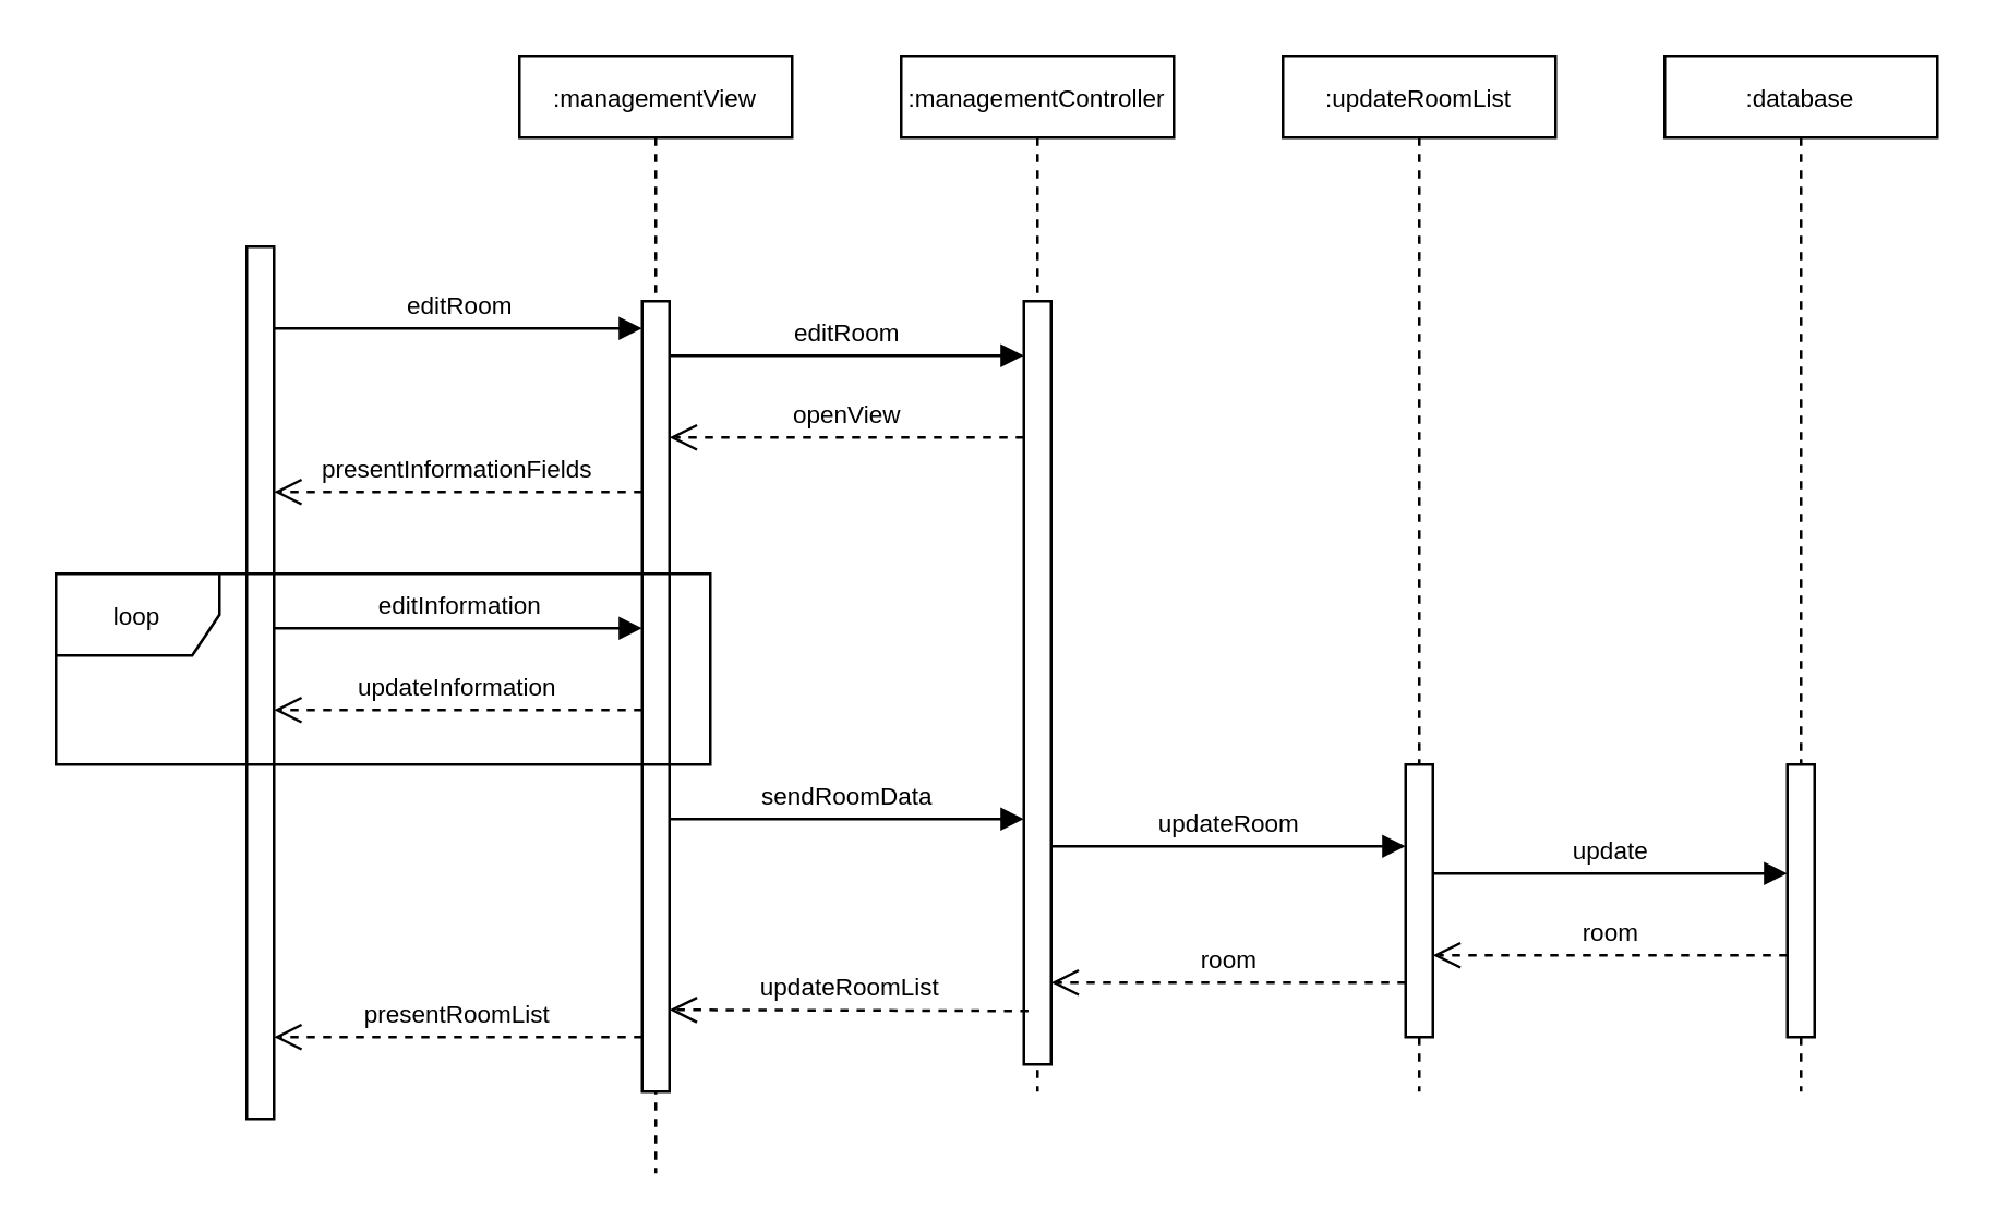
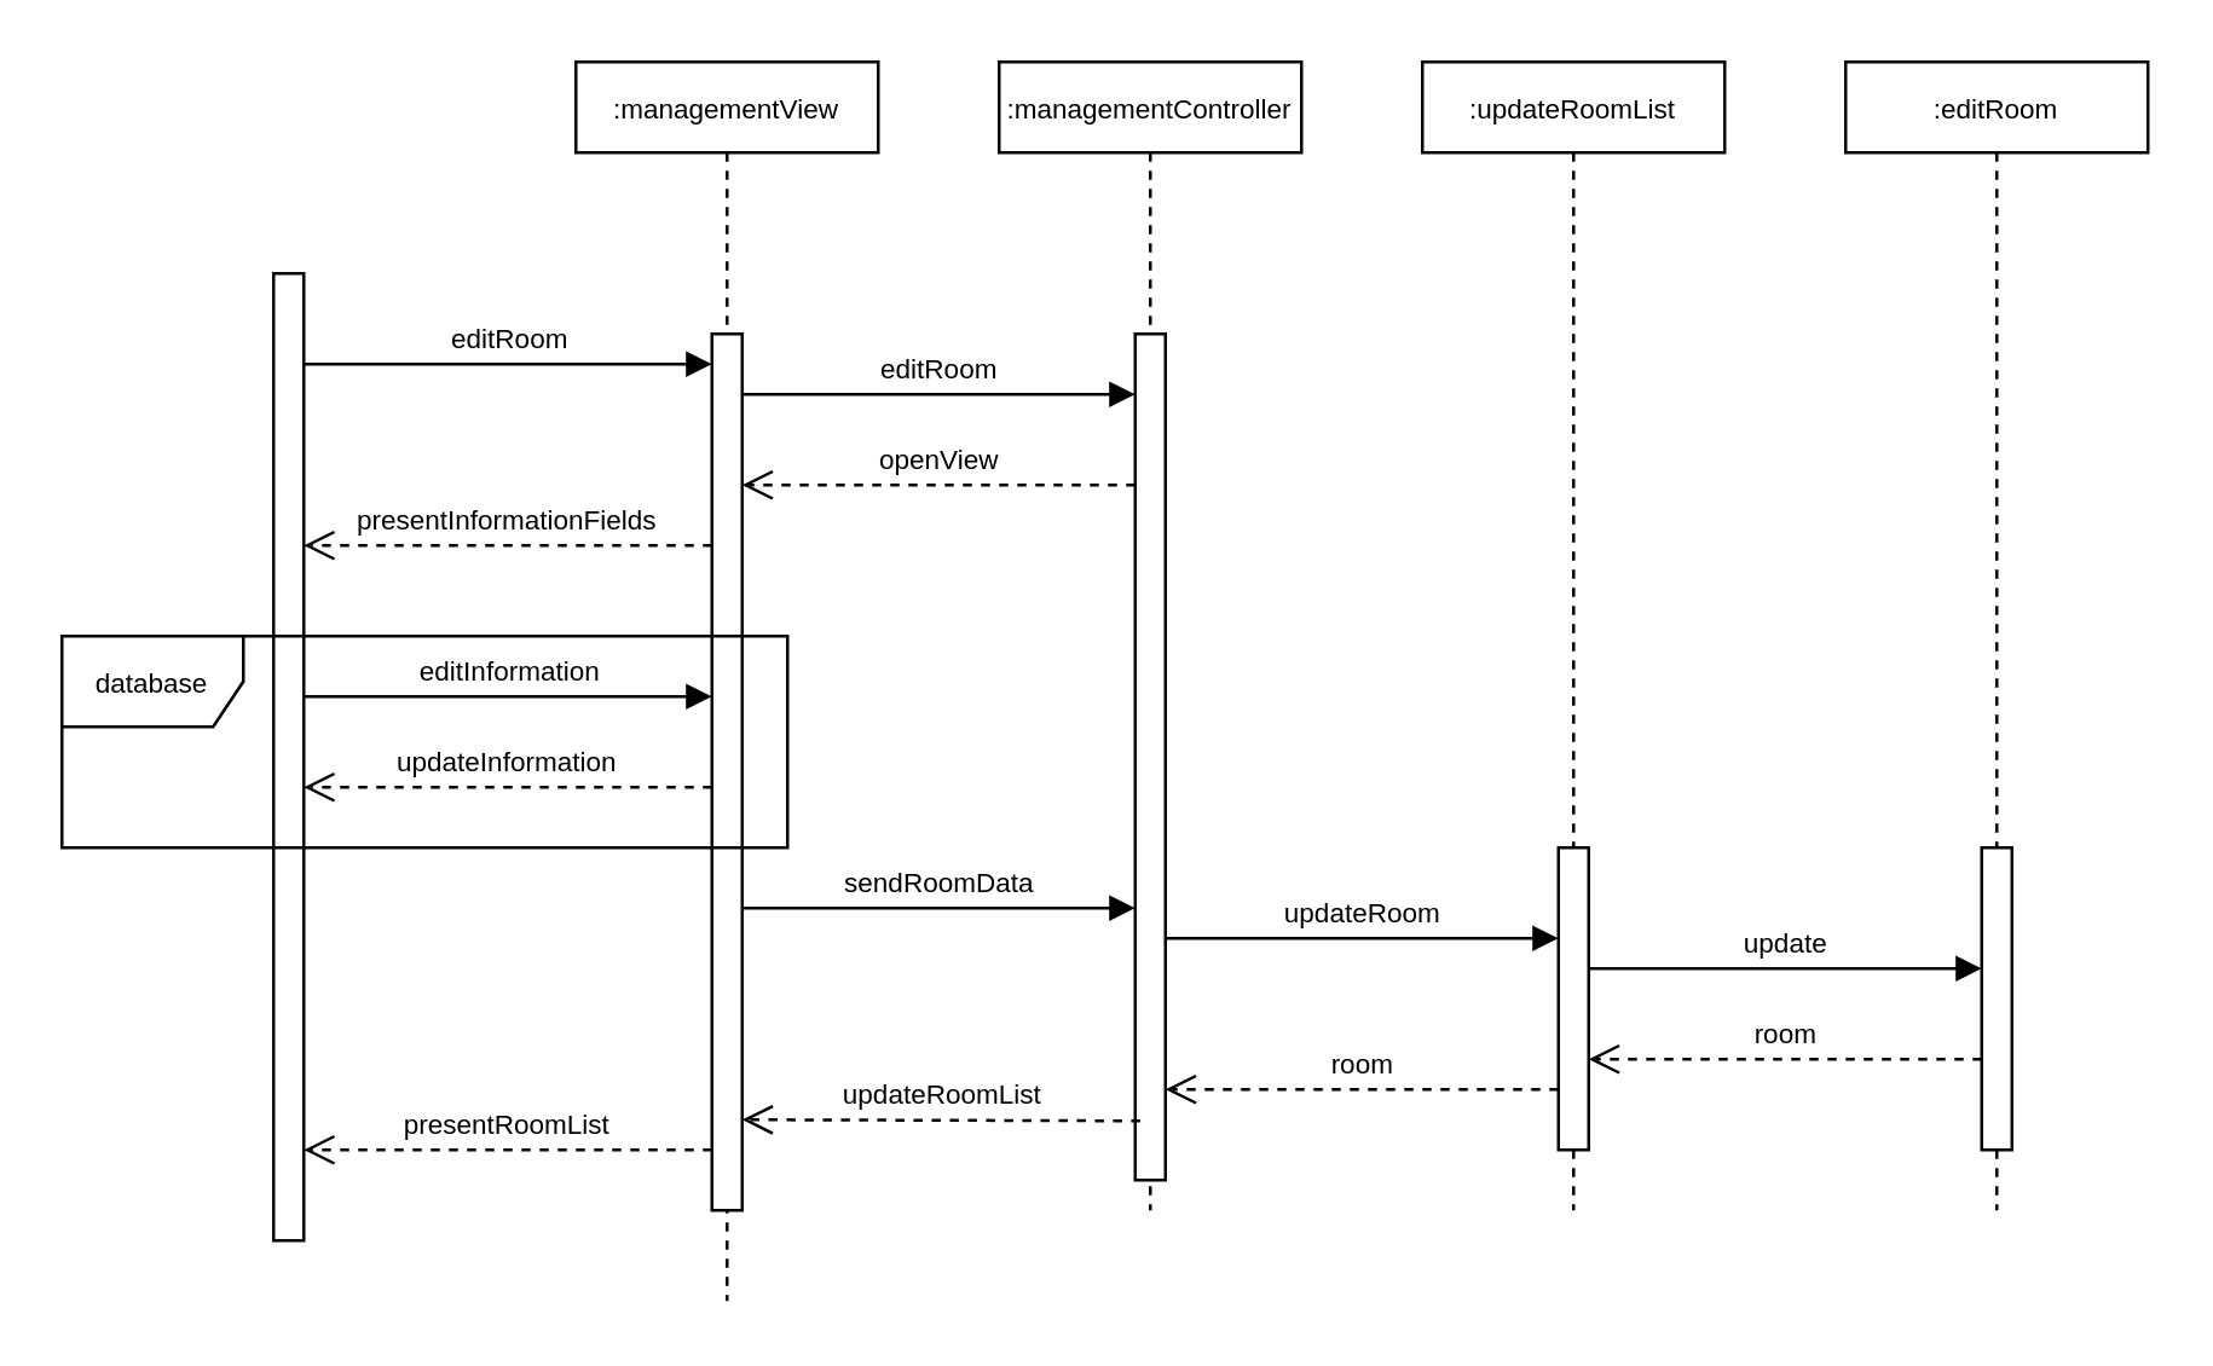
- <mxCell id="8" value="&lt;font style=&quot;font-size: 9px;&quot;&gt;:database&lt;/font&gt;" style="shape=umlLifeline;perimeter=lifelinePerimeter;whiteSpace=wrap;html=1;container=1;dropTarget=0;collapsible=0;recursiveResize=0;outlineConnect=0;portConstraint=eastwest;newEdgeStyle={&quot;edgeStyle&quot;:&quot;elbowEdgeStyle&quot;,&quot;elbow&quot;:&quot;vertical&quot;,&quot;curved&quot;:0,&quot;rounded&quot;:0};size=30;" vertex="1" parent="1"><mxGeometry x="610" y="20" width="100" height="380" as="geometry" /></mxCell>
+ <mxCell id="8" value="&lt;font style=&quot;font-size: 9px;&quot;&gt;:editRoom&lt;/font&gt;" style="shape=umlLifeline;perimeter=lifelinePerimeter;whiteSpace=wrap;html=1;container=1;dropTarget=0;collapsible=0;recursiveResize=0;outlineConnect=0;portConstraint=eastwest;newEdgeStyle={&quot;edgeStyle&quot;:&quot;elbowEdgeStyle&quot;,&quot;elbow&quot;:&quot;vertical&quot;,&quot;curved&quot;:0,&quot;rounded&quot;:0};size=30;" vertex="1" parent="1"><mxGeometry x="610" y="20" width="100" height="380" as="geometry" /></mxCell>
- <mxCell id="17" value="&lt;font style=&quot;font-size: 9px;&quot;&gt;loop&lt;/font&gt;" style="shape=umlFrame;whiteSpace=wrap;html=1;pointerEvents=0;" vertex="1" parent="1"><mxGeometry x="20" y="210" width="240" height="70" as="geometry" /></mxCell>
+ <mxCell id="17" value="&lt;font style=&quot;font-size: 9px;&quot;&gt;database&lt;/font&gt;" style="shape=umlFrame;whiteSpace=wrap;html=1;pointerEvents=0;" vertex="1" parent="1"><mxGeometry x="20" y="210" width="240" height="70" as="geometry" /></mxCell>
